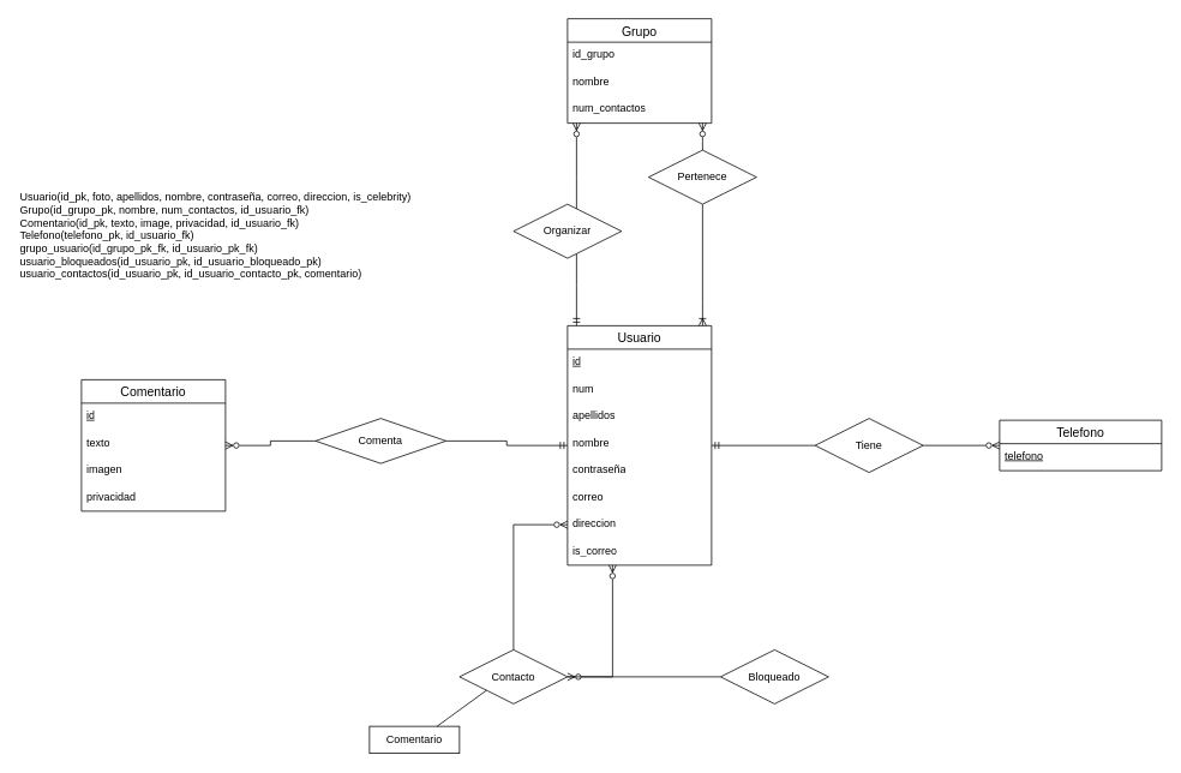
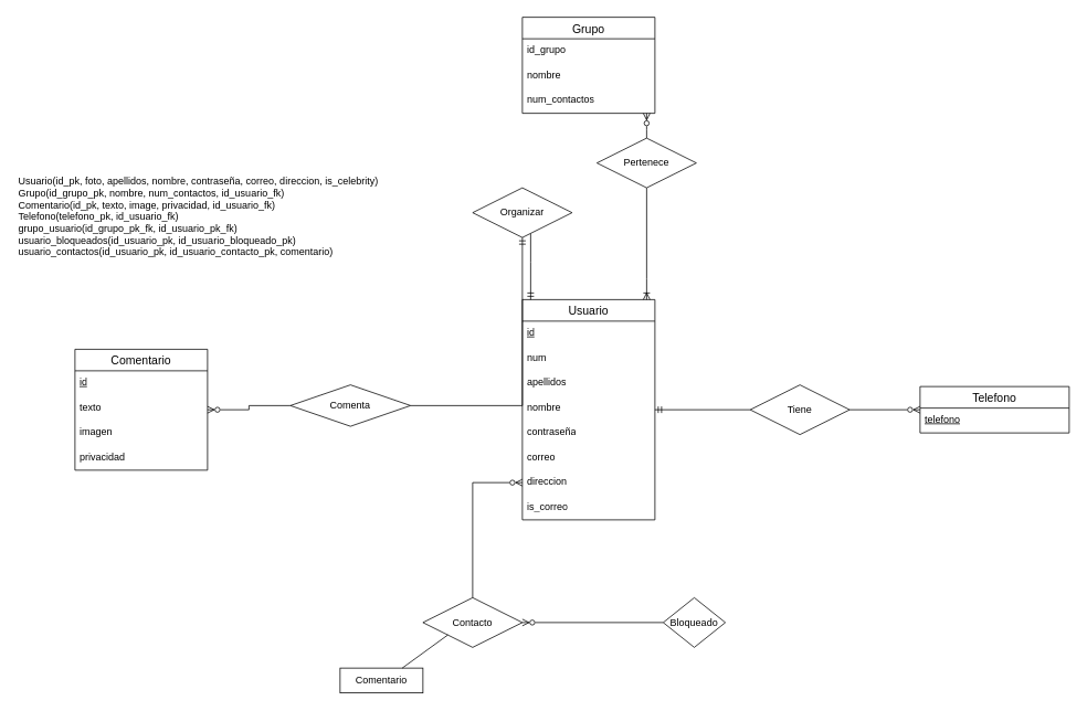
- <mxCell id="30" style="edgeStyle=orthogonalEdgeStyle;rounded=0;orthogonalLoop=1;jettySize=auto;html=1;endArrow=ERzeroToMany;endFill=0;" parent="1" source="32" target="11" edge="1"><mxGeometry relative="1" as="geometry"><Array as="points"><mxPoint x="640" y="196" /><mxPoint x="640" y="196" /></Array></mxGeometry></mxCell>
- <mxCell id="24" style="edgeStyle=orthogonalEdgeStyle;rounded=0;orthogonalLoop=1;jettySize=auto;html=1;endArrow=ERmandOne;endFill=0;" parent="1" source="26" target="2" edge="1"><mxGeometry relative="1" as="geometry" /></mxCell>
+ <mxCell id="24" style="edgeStyle=orthogonalEdgeStyle;rounded=0;orthogonalLoop=1;jettySize=auto;html=1;endArrow=ERmandOne;endFill=0;" parent="1" source="26" target="32" edge="1"><mxGeometry relative="1" as="geometry" /></mxCell>
- <mxCell id="28" style="edgeStyle=orthogonalEdgeStyle;rounded=0;orthogonalLoop=1;jettySize=auto;html=1;endArrow=ERzeroToMany;endFill=0;" parent="1" source="29" target="2" edge="1"><mxGeometry relative="1" as="geometry"><Array as="points"><mxPoint x="680" y="751" /></Array></mxGeometry></mxCell>
- <mxCell id="23" value="Bloqueado" style="shape=rhombus;perimeter=rhombusPerimeter;whiteSpace=wrap;html=1;align=center;" parent="1" vertex="1"><mxGeometry x="800" y="721" width="120" height="60" as="geometry" /></mxCell>
+ <mxCell id="23" value="Bloqueado" style="shape=rhombus;perimeter=rhombusPerimeter;whiteSpace=wrap;html=1;align=center;" parent="1" vertex="1"><mxGeometry x="800" y="721" width="75" height="60" as="geometry" /></mxCell>
